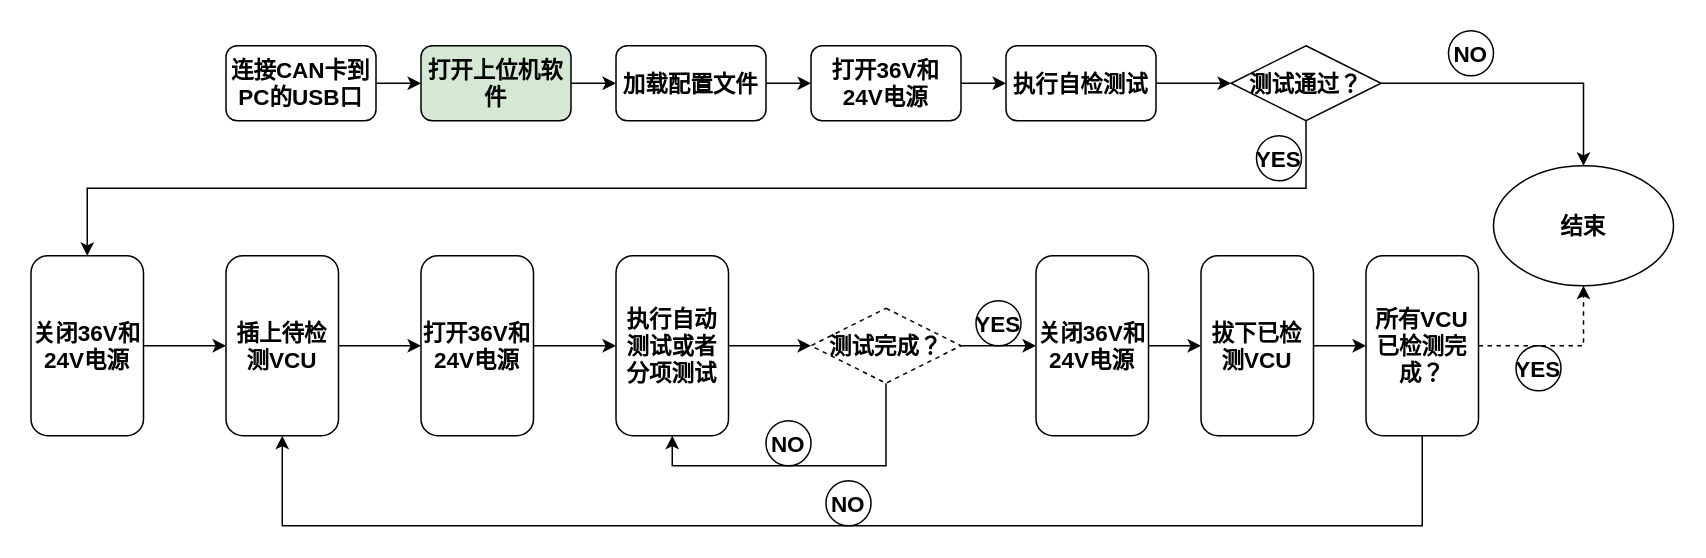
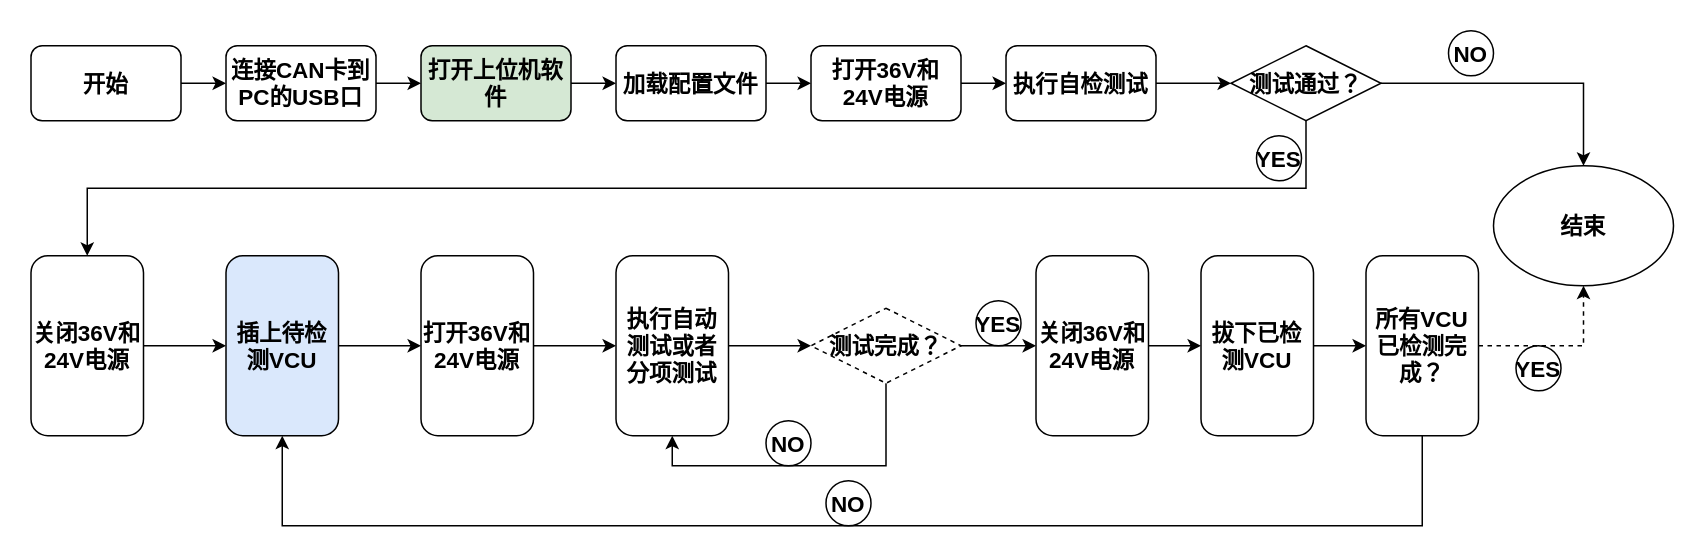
+ <mxCell id="3" value="开始" style="rounded=1;whiteSpace=wrap;html=1;fontStyle=1;fontSize=15;" vertex="1" parent="1"><mxGeometry x="20" y="30" width="100" height="50" as="geometry" /></mxCell>
+ <mxCell id="2" value="" style="edgeStyle=orthogonalEdgeStyle;rounded=0;orthogonalLoop=1;jettySize=auto;html=1;" edge="1" parent="1" source="3" target="5"><mxGeometry relative="1" as="geometry" /></mxCell>
- <mxCell id="22" value="插上待检测VCU" style="rounded=1;whiteSpace=wrap;html=1;fontStyle=1;fontSize=15;" vertex="1" parent="1"><mxGeometry x="150" y="170" width="75" height="120" as="geometry" /></mxCell>
+ <mxCell id="22" value="插上待检测VCU" style="rounded=1;whiteSpace=wrap;html=1;fontStyle=1;fontSize=15;fillColor=#dae8fc;" vertex="1" parent="1"><mxGeometry x="150" y="170" width="75" height="120" as="geometry" /></mxCell>
